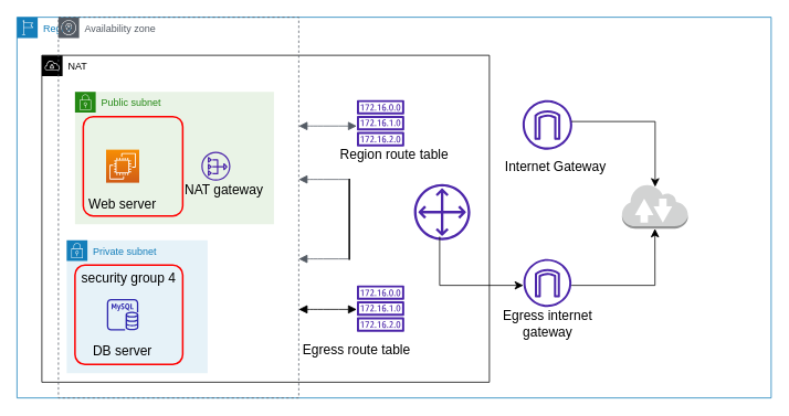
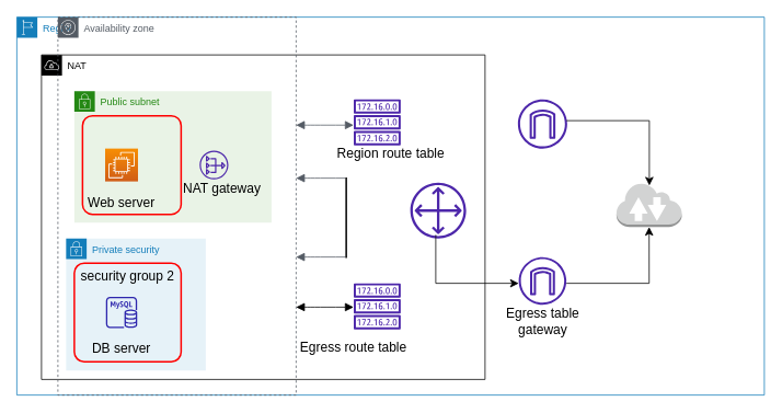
- <mxCell id="20" value="Internet Gateway" style="text;html=1;strokeColor=none;fillColor=none;align=center;verticalAlign=middle;whiteSpace=wrap;rounded=0;fontSize=16;" vertex="1" parent="5"><mxGeometry x="580" y="170" width="140" height="20" as="geometry" /></mxCell>
- <mxCell id="23" value="Private subnet" style="points=[[0,0],[0.25,0],[0.5,0],[0.75,0],[1,0],[1,0.25],[1,0.5],[1,0.75],[1,1],[0.75,1],[0.5,1],[0.25,1],[0,1],[0,0.75],[0,0.5],[0,0.25]];outlineConnect=0;gradientColor=none;html=1;whiteSpace=wrap;fontSize=12;fontStyle=0;container=1;pointerEvents=0;collapsible=0;recursiveResize=0;shape=mxgraph.aws4.group;grIcon=mxgraph.aws4.group_security_group;grStroke=0;strokeColor=#147EBA;fillColor=#E6F2F8;verticalAlign=top;align=left;spacingLeft=30;fontColor=#147EBA;dashed=0;" parent="5" vertex="1"><mxGeometry x="60" y="269.5" width="170" height="160.5" as="geometry" /></mxCell>
+ <mxCell id="23" value="Private security" style="points=[[0,0],[0.25,0],[0.5,0],[0.75,0],[1,0],[1,0.25],[1,0.5],[1,0.75],[1,1],[0.75,1],[0.5,1],[0.25,1],[0,1],[0,0.75],[0,0.5],[0,0.25]];outlineConnect=0;gradientColor=none;html=1;whiteSpace=wrap;fontSize=12;fontStyle=0;container=1;pointerEvents=0;collapsible=0;recursiveResize=0;shape=mxgraph.aws4.group;grIcon=mxgraph.aws4.group_security_group;grStroke=0;strokeColor=#147EBA;fillColor=#E6F2F8;verticalAlign=top;align=left;spacingLeft=30;fontColor=#147EBA;dashed=0;" parent="5" vertex="1"><mxGeometry x="60" y="269.5" width="170" height="160.5" as="geometry" /></mxCell>
- <mxCell id="26" value="security group 4" style="text;html=1;strokeColor=none;fillColor=none;align=center;verticalAlign=middle;whiteSpace=wrap;rounded=0;fontSize=16;" vertex="1" parent="23"><mxGeometry x="15" y="40.5" width="120" height="10" as="geometry" /></mxCell>
+ <mxCell id="26" value="security group 2" style="text;html=1;strokeColor=none;fillColor=none;align=center;verticalAlign=middle;whiteSpace=wrap;rounded=0;fontSize=16;" vertex="1" parent="23"><mxGeometry x="15" y="40.5" width="120" height="10" as="geometry" /></mxCell>
- <mxCell id="21" value="Egress internet gateway" style="text;html=1;strokeColor=none;fillColor=none;align=center;verticalAlign=middle;whiteSpace=wrap;rounded=0;fontSize=16;" vertex="1" parent="5"><mxGeometry x="565.5" y="360" width="149" height="20" as="geometry" /></mxCell>
+ <mxCell id="21" value="Egress table gateway" style="text;html=1;strokeColor=none;fillColor=none;align=center;verticalAlign=middle;whiteSpace=wrap;rounded=0;fontSize=16;" vertex="1" parent="5"><mxGeometry x="565.5" y="360" width="149" height="20" as="geometry" /></mxCell>
